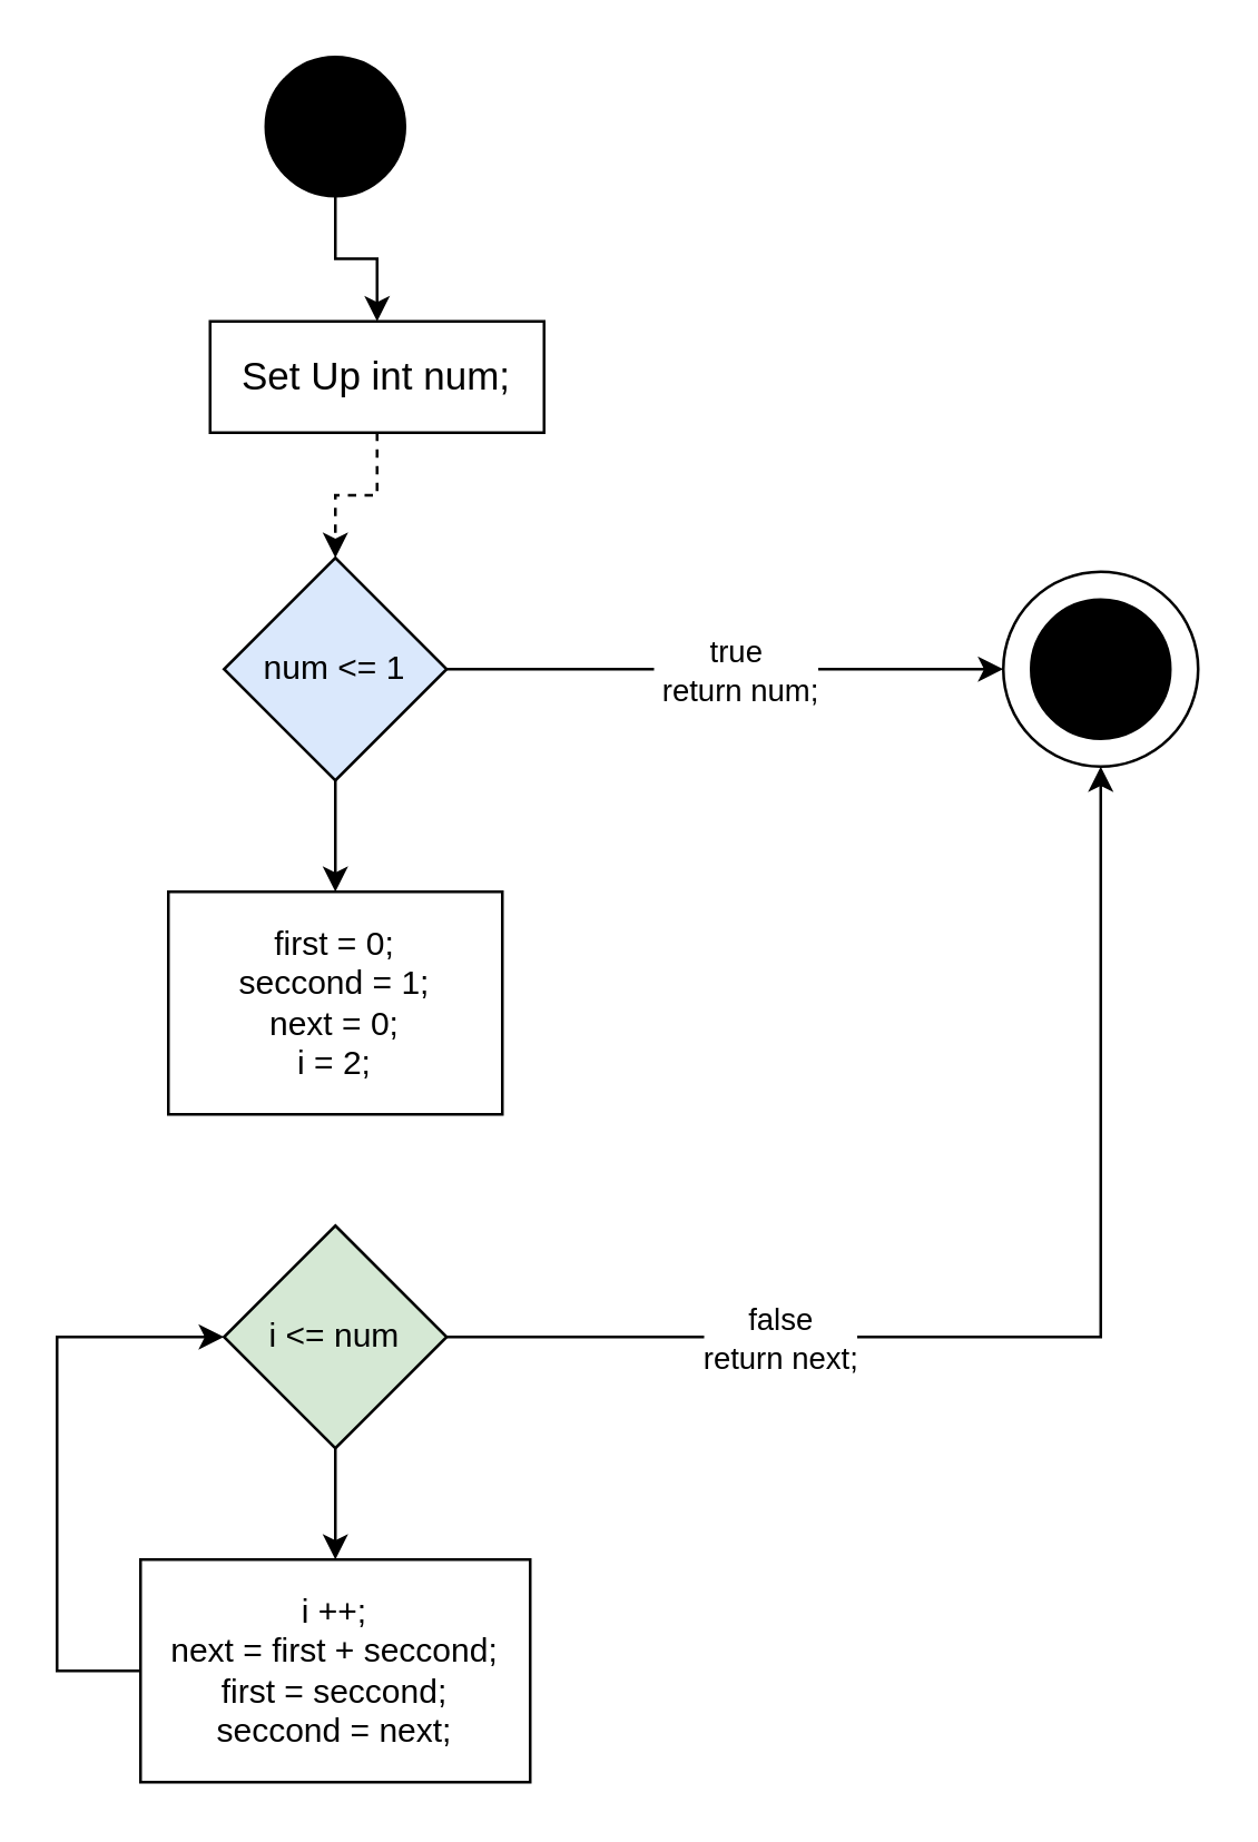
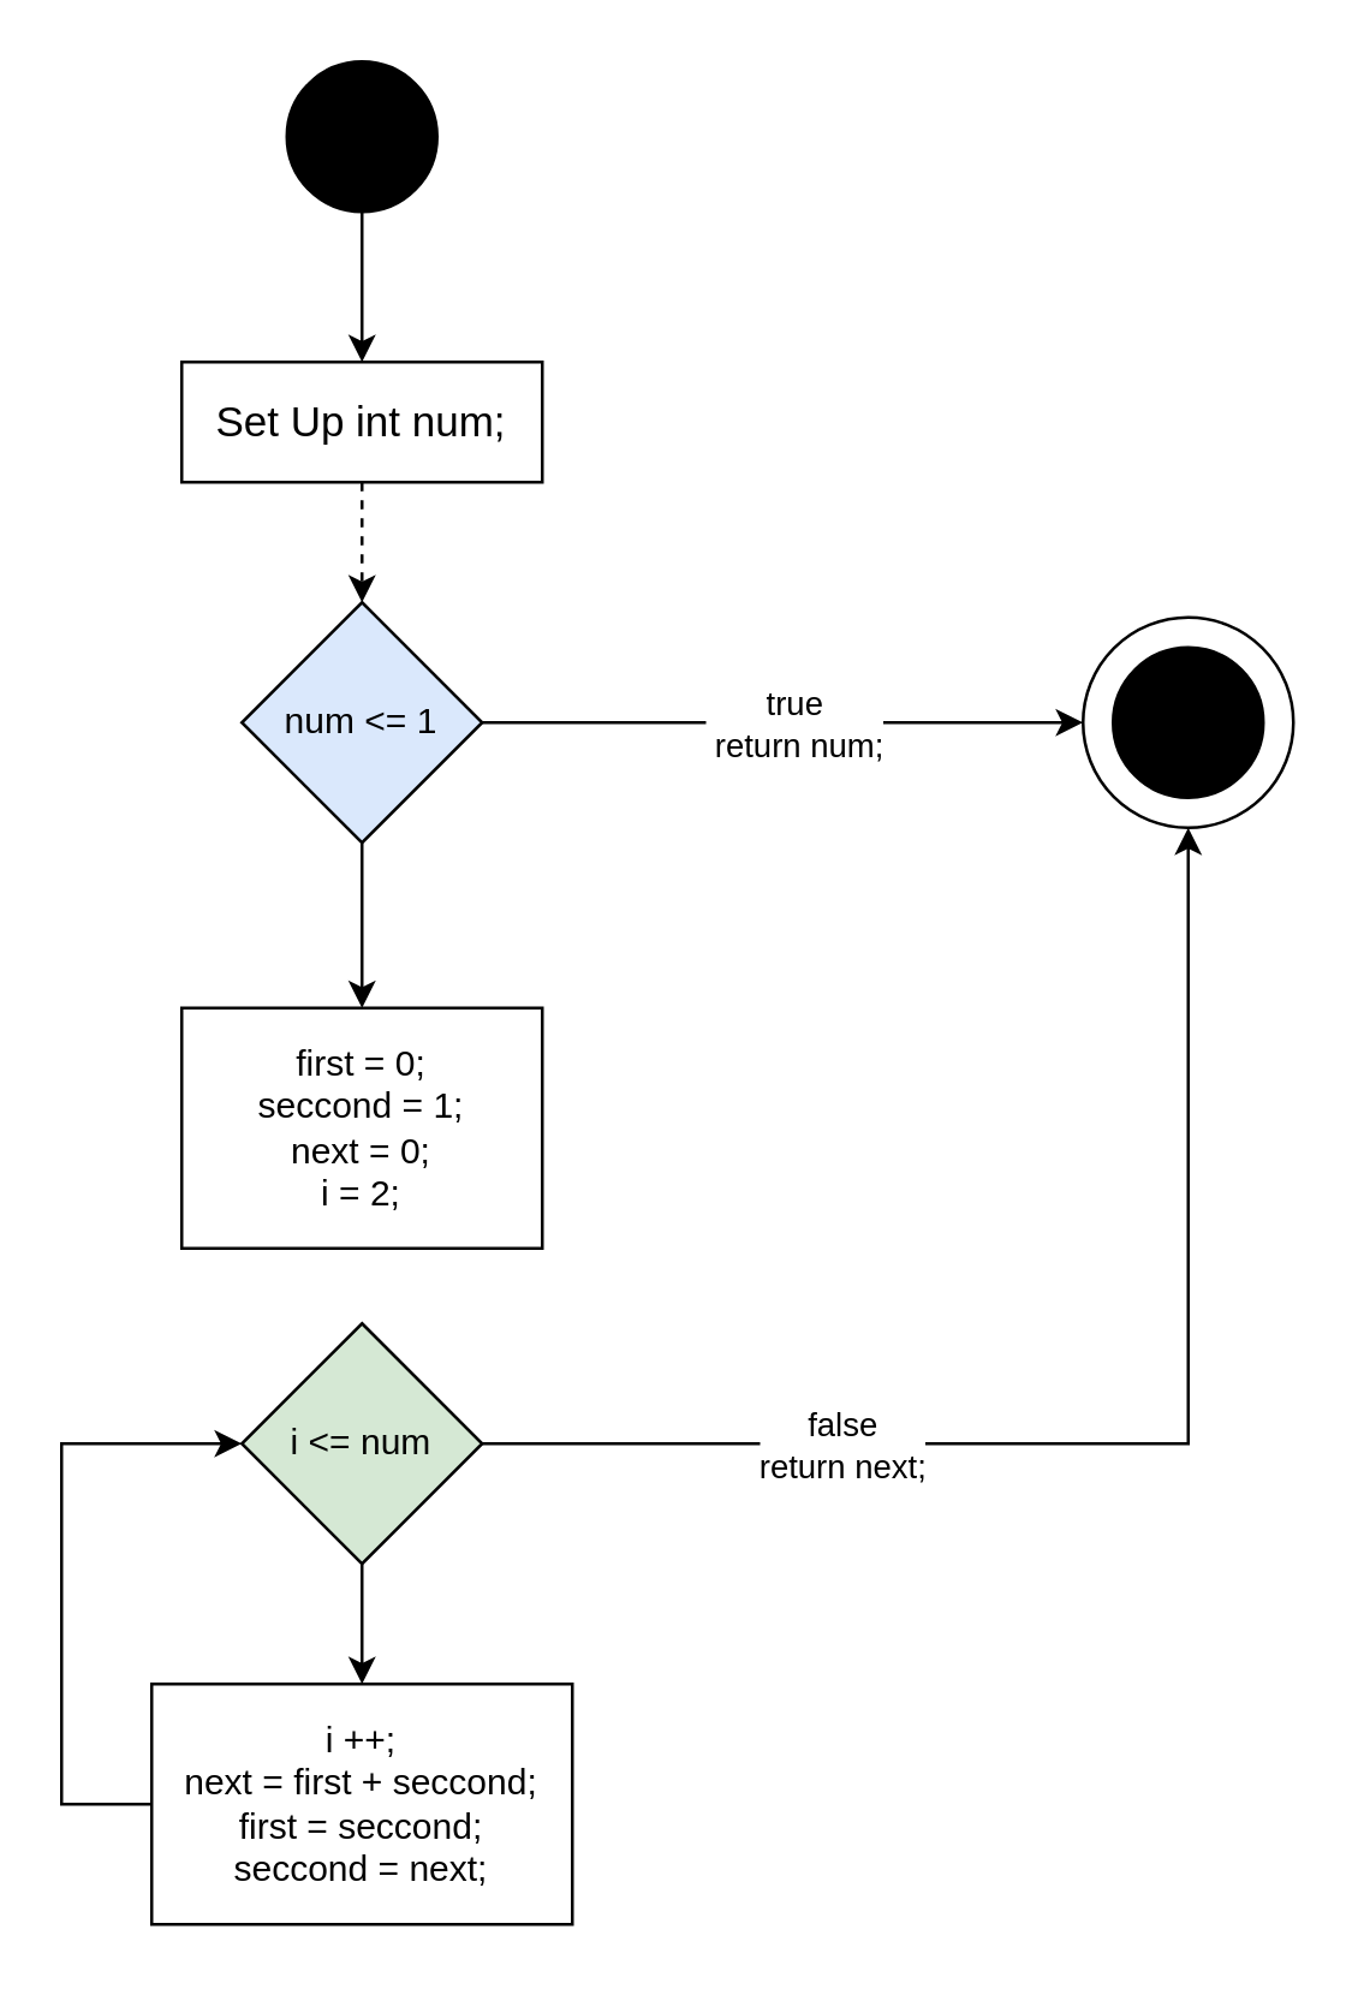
- <mxCell id="6" value="&lt;font style=&quot;font-size: 14px;&quot;&gt;Set Up int num;&lt;/font&gt;" style="rounded=0;whiteSpace=wrap;html=1;" vertex="1" parent="1"><mxGeometry x="75" y="115" width="120" height="40" as="geometry" /></mxCell>
+ <mxCell id="6" value="&lt;font style=&quot;font-size: 14px;&quot;&gt;Set Up int num;&lt;/font&gt;" style="rounded=0;whiteSpace=wrap;html=1;" vertex="1" parent="1"><mxGeometry x="60" y="120" width="120" height="40" as="geometry" /></mxCell>
- <mxCell id="11" value="first = 0;&lt;br&gt;seccond = 1;&lt;br&gt;next = 0;&lt;br&gt;i = 2;" style="rounded=0;whiteSpace=wrap;html=1;" vertex="1" parent="1"><mxGeometry x="60" y="320" width="120" height="80" as="geometry" /></mxCell>
+ <mxCell id="11" value="first = 0;&lt;br&gt;seccond = 1;&lt;br&gt;next = 0;&lt;br&gt;i = 2;" style="rounded=0;whiteSpace=wrap;html=1;" vertex="1" parent="1"><mxGeometry x="60" y="335" width="120" height="80" as="geometry" /></mxCell>
